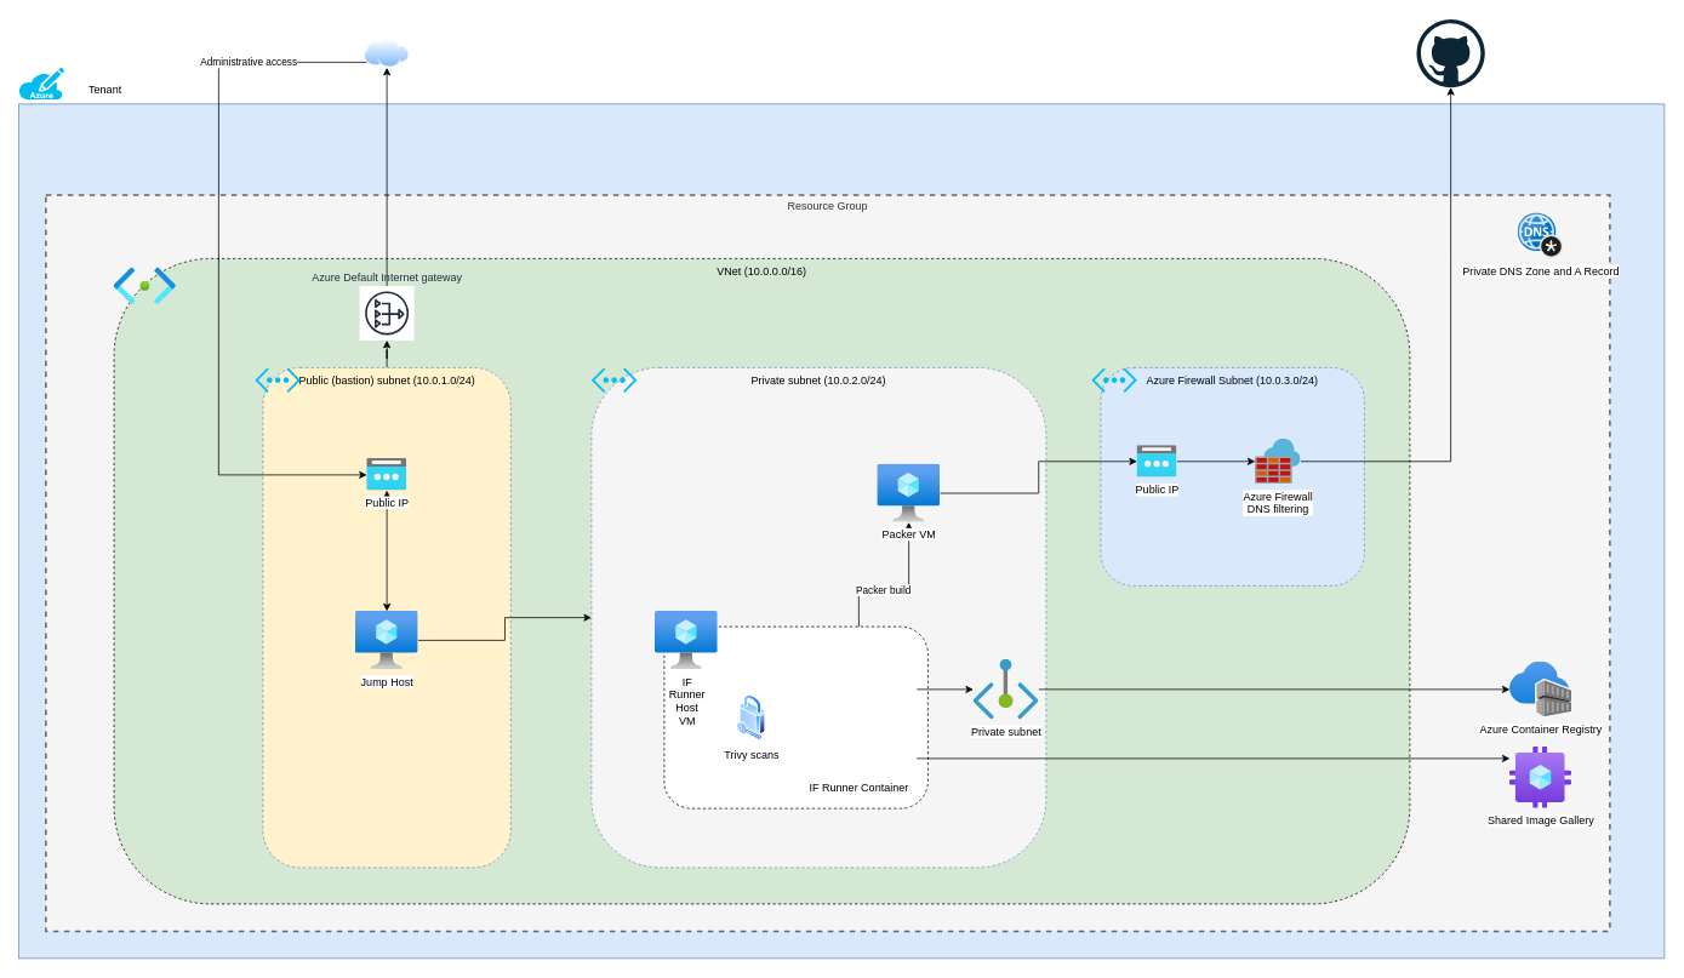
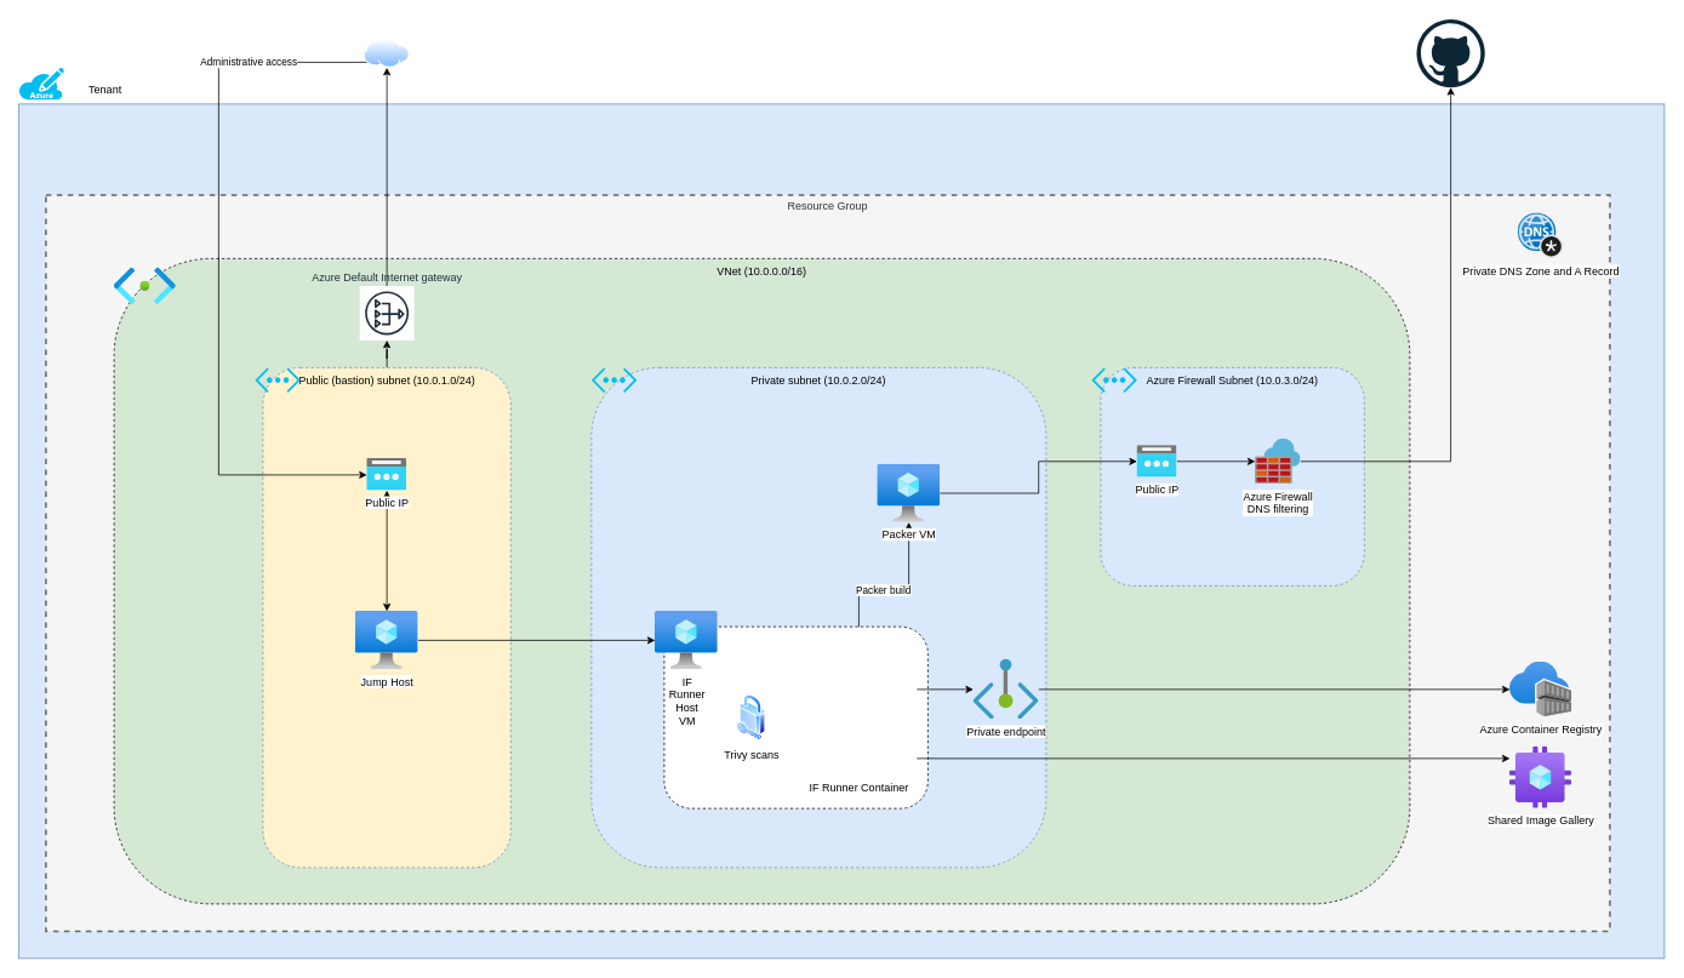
- <mxCell id="11" style="edgeStyle=orthogonalEdgeStyle;rounded=0;orthogonalLoop=1;jettySize=auto;html=1;" parent="3" source="12" target="9" edge="1"><mxGeometry relative="1" as="geometry" /></mxCell>
+ <mxCell id="11" style="edgeStyle=orthogonalEdgeStyle;rounded=0;orthogonalLoop=1;jettySize=auto;html=1;" parent="3" source="12" target="18" edge="1"><mxGeometry relative="1" as="geometry" /></mxCell>
- <mxCell id="9" value="&lt;div&gt;Private subnet (10.0.2.0/24)&lt;/div&gt;" style="rounded=1;whiteSpace=wrap;html=1;dashed=1;verticalAlign=top;fillColor=#f5f5f5;strokeColor=#6c8ebf;" parent="3" vertex="1"><mxGeometry x="600" y="190" width="500" height="550" as="geometry" /></mxCell>
+ <mxCell id="9" value="&lt;div&gt;Private subnet (10.0.2.0/24)&lt;/div&gt;" style="rounded=1;whiteSpace=wrap;html=1;dashed=1;verticalAlign=top;fillColor=#dae8fc;strokeColor=#6c8ebf;" parent="3" vertex="1"><mxGeometry x="600" y="190" width="500" height="550" as="geometry" /></mxCell>
- <mxCell id="27" value="Private subnet" style="image;aspect=fixed;html=1;points=[];align=center;fontSize=12;image=img/lib/azure2/networking/Private_Endpoint.svg;" parent="3" vertex="1"><mxGeometry x="1020" y="511" width="72" height="66" as="geometry" /></mxCell>
+ <mxCell id="27" value="Private endpoint" style="image;aspect=fixed;html=1;points=[];align=center;fontSize=12;image=img/lib/azure2/networking/Private_Endpoint.svg;" parent="3" vertex="1"><mxGeometry x="1020" y="511" width="72" height="66" as="geometry" /></mxCell>
